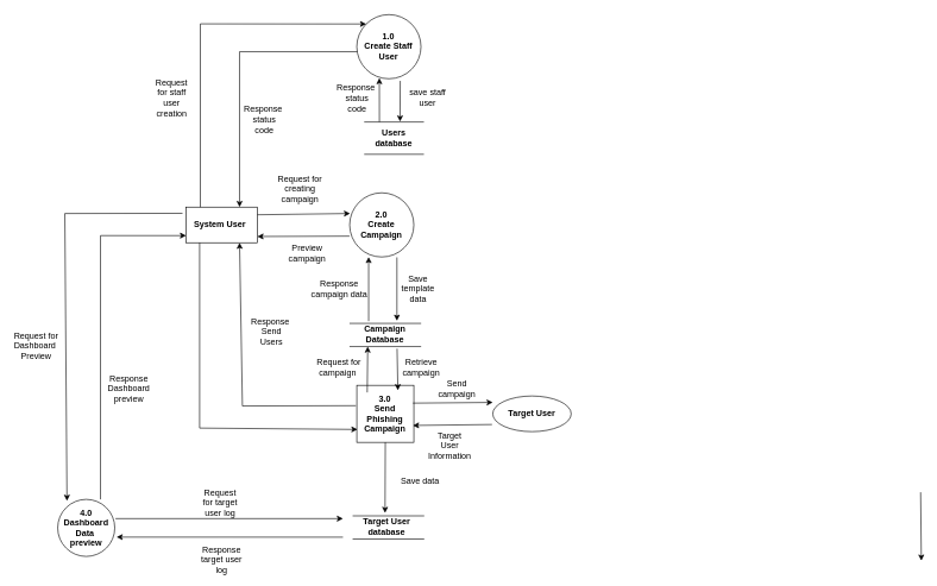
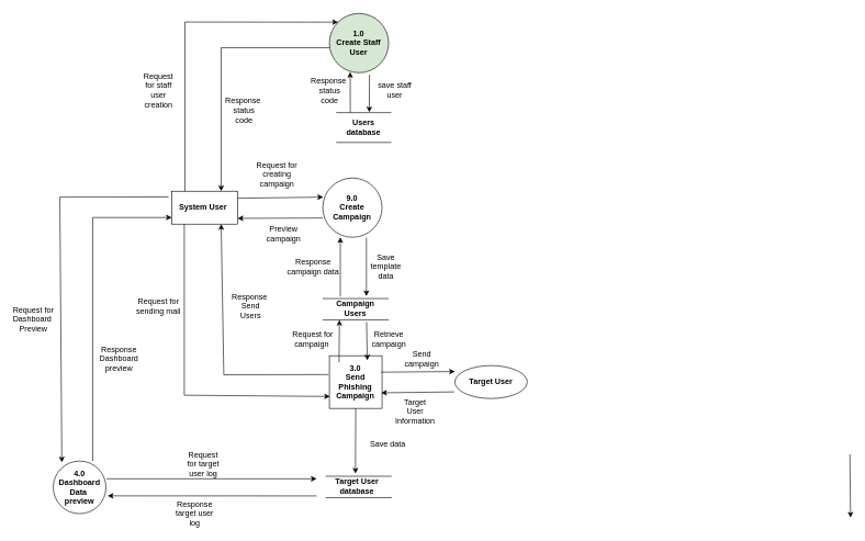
- <mxCell id="36" value="&lt;b&gt;1.0&lt;br&gt;Create Staff User&lt;/b&gt;" style="ellipse;whiteSpace=wrap;html=1;aspect=fixed;" vertex="1" parent="2"><mxGeometry x="299.38" width="90" height="90" as="geometry" /></mxCell>
+ <mxCell id="36" value="&lt;b&gt;1.0&lt;br&gt;Create Staff User&lt;/b&gt;" style="ellipse;whiteSpace=wrap;html=1;aspect=fixed;fillColor=#d5e8d4;" vertex="1" parent="2"><mxGeometry x="299.38" width="90" height="90" as="geometry" /></mxCell>
- <mxCell id="8" value="&lt;b&gt;2.0&lt;br&gt;&amp;nbsp;Create&amp;nbsp;&lt;br&gt;Campaign&lt;br&gt;&lt;/b&gt;" style="text;html=1;strokeColor=none;fillColor=none;align=center;verticalAlign=middle;whiteSpace=wrap;rounded=0;" vertex="1" parent="2"><mxGeometry x="299.38" y="275" width="70" height="40" as="geometry" /></mxCell>
+ <mxCell id="8" value="&lt;b&gt;9.0&lt;br&gt;&amp;nbsp;Create&amp;nbsp;&lt;br&gt;Campaign&lt;br&gt;&lt;/b&gt;" style="text;html=1;strokeColor=none;fillColor=none;align=center;verticalAlign=middle;whiteSpace=wrap;rounded=0;" vertex="1" parent="2"><mxGeometry x="299.38" y="275" width="70" height="40" as="geometry" /></mxCell>
+ <mxCell id="30" value="Request for sending mail" style="text;html=1;strokeColor=none;fillColor=none;align=center;verticalAlign=middle;whiteSpace=wrap;rounded=0;" vertex="1" parent="2"><mxGeometry y="430" width="80" height="30" as="geometry" /></mxCell>
- <mxCell id="6" value="&lt;b&gt;Campaign Database&lt;/b&gt;" style="text;html=1;strokeColor=none;fillColor=none;align=center;verticalAlign=middle;whiteSpace=wrap;rounded=0;" vertex="1" parent="2"><mxGeometry x="309.38" y="434.38" width="60" height="30" as="geometry" /></mxCell>
+ <mxCell id="6" value="&lt;b&gt;Campaign Users&lt;/b&gt;" style="text;html=1;strokeColor=none;fillColor=none;align=center;verticalAlign=middle;whiteSpace=wrap;rounded=0;" vertex="1" parent="2"><mxGeometry x="309.38" y="434.38" width="60" height="30" as="geometry" /></mxCell>
- <mxCell id="49" value="Response target user log" style="text;html=1;strokeColor=none;fillColor=none;align=center;verticalAlign=middle;whiteSpace=wrap;rounded=0;" vertex="1" parent="2"><mxGeometry x="80" y="750" width="60" height="30" as="geometry" /></mxCell>
+ <mxCell id="49" value="Response target user log" style="text;html=1;strokeColor=none;fillColor=none;align=center;verticalAlign=middle;whiteSpace=wrap;rounded=0;" vertex="1" parent="2"><mxGeometry x="65" y="745" width="60" height="30" as="geometry" /></mxCell>
